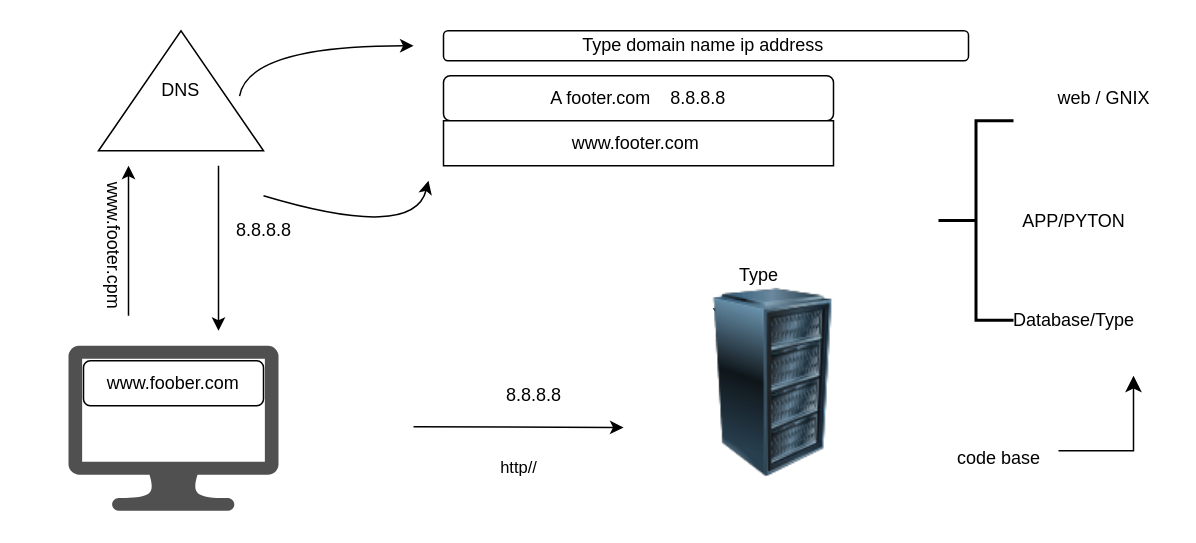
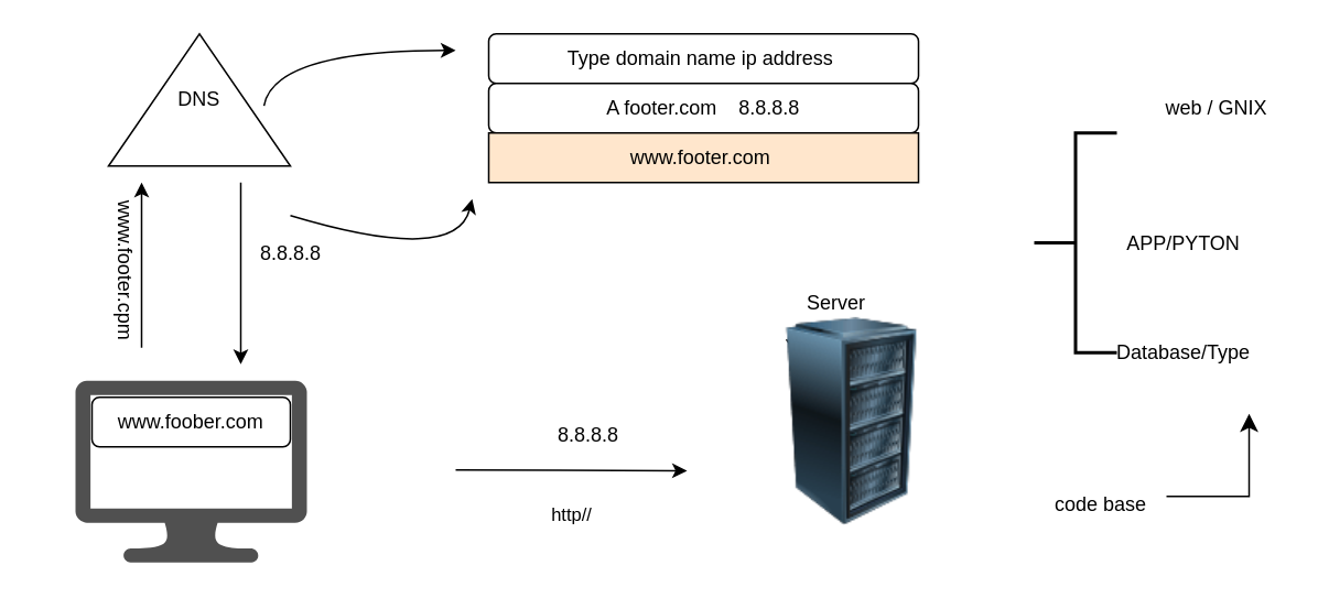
- <mxCell id="12" value="Type domain name ip address&amp;nbsp;" style="rounded=1;whiteSpace=wrap;html=1;" vertex="1" parent="1"><mxGeometry x="295" y="20" width="350" height="20" as="geometry" /></mxCell>
+ <mxCell id="12" value="Type domain name ip address&amp;nbsp;" style="rounded=1;whiteSpace=wrap;html=1;" vertex="1" parent="1"><mxGeometry x="295" y="20" width="260" height="30" as="geometry" /></mxCell>
- <mxCell id="14" value="www.footer.com&amp;nbsp;" style="rounded=1;whiteSpace=wrap;html=1;arcSize=0;" vertex="1" parent="1"><mxGeometry x="295" y="80" width="260" height="30" as="geometry" /></mxCell>
+ <mxCell id="14" value="www.footer.com&amp;nbsp;" style="rounded=1;whiteSpace=wrap;html=1;arcSize=0;fillColor=#ffe6cc;" vertex="1" parent="1"><mxGeometry x="295" y="80" width="260" height="30" as="geometry" /></mxCell>
- <mxCell id="19" value="Type" style="text;html=1;align=center;verticalAlign=middle;resizable=0;points=[];autosize=1;strokeColor=none;fillColor=none;" vertex="1" parent="1"><mxGeometry x="475" y="168" width="60" height="30" as="geometry" /></mxCell>
+ <mxCell id="19" value="Server" style="text;html=1;align=center;verticalAlign=middle;resizable=0;points=[];autosize=1;strokeColor=none;fillColor=none;" vertex="1" parent="1"><mxGeometry x="475" y="168" width="60" height="30" as="geometry" /></mxCell>
